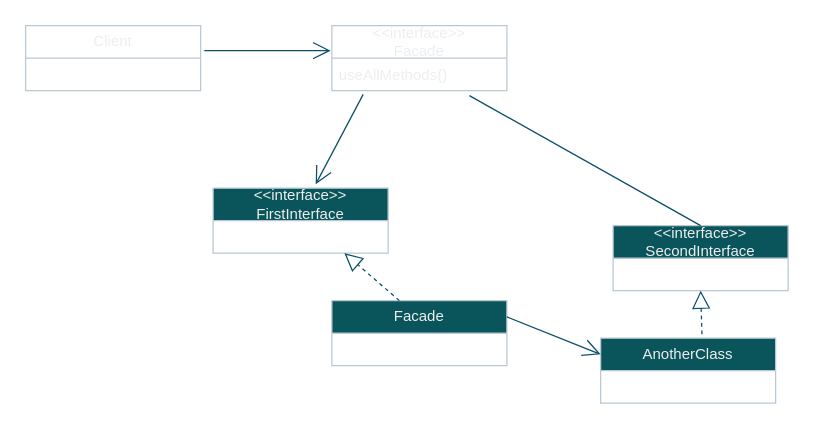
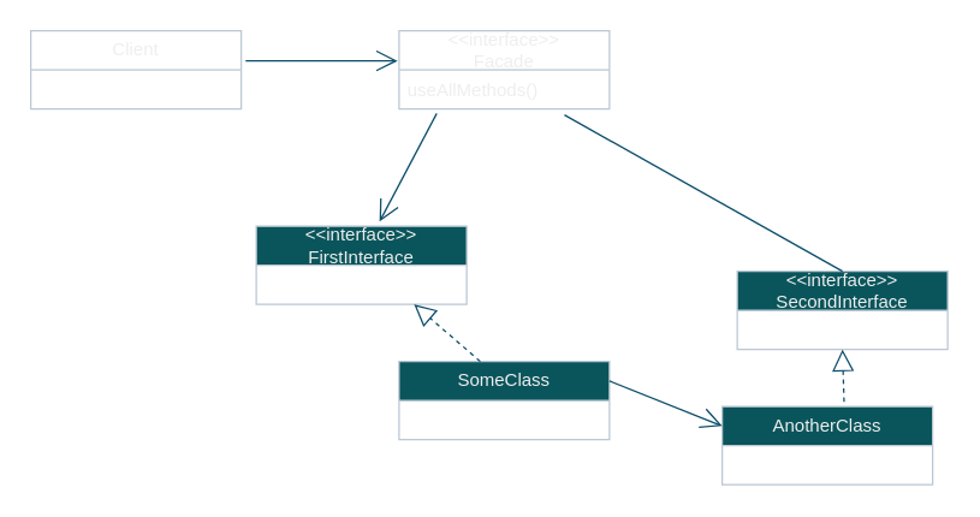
- <mxCell id="8" value="Facade" style="swimlane;fontStyle=0;childLayout=stackLayout;horizontal=1;startSize=26;fillColor=#09555B;horizontalStack=0;resizeParent=1;resizeParentMax=0;resizeLast=0;collapsible=1;marginBottom=0;whiteSpace=wrap;html=1;fontColor=#EEEEEE;strokeColor=#BAC8D3;labelBackgroundColor=none;" vertex="1" parent="1"><mxGeometry x="265" y="240" width="140" height="52" as="geometry" /></mxCell>
+ <mxCell id="8" value="SomeClass" style="swimlane;fontStyle=0;childLayout=stackLayout;horizontal=1;startSize=26;fillColor=#09555B;horizontalStack=0;resizeParent=1;resizeParentMax=0;resizeLast=0;collapsible=1;marginBottom=0;whiteSpace=wrap;html=1;fontColor=#EEEEEE;strokeColor=#BAC8D3;labelBackgroundColor=none;" vertex="1" parent="1"><mxGeometry x="265" y="240" width="140" height="52" as="geometry" /></mxCell>
